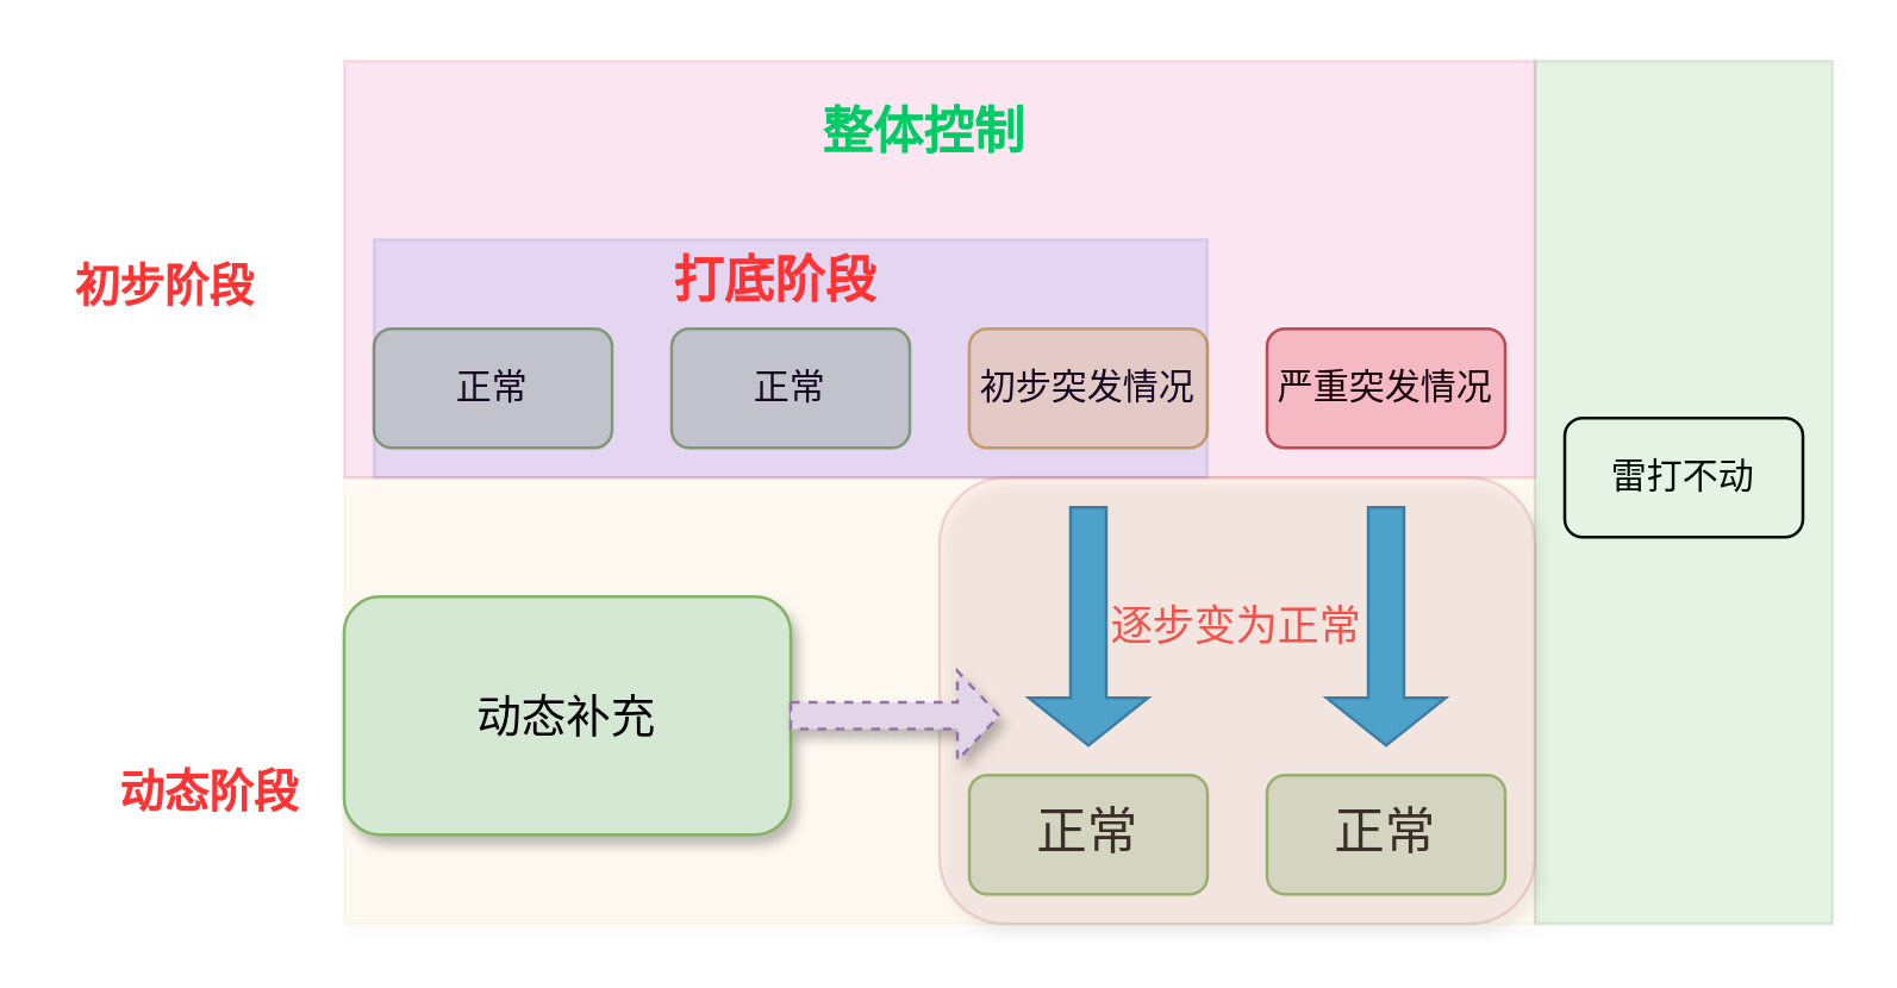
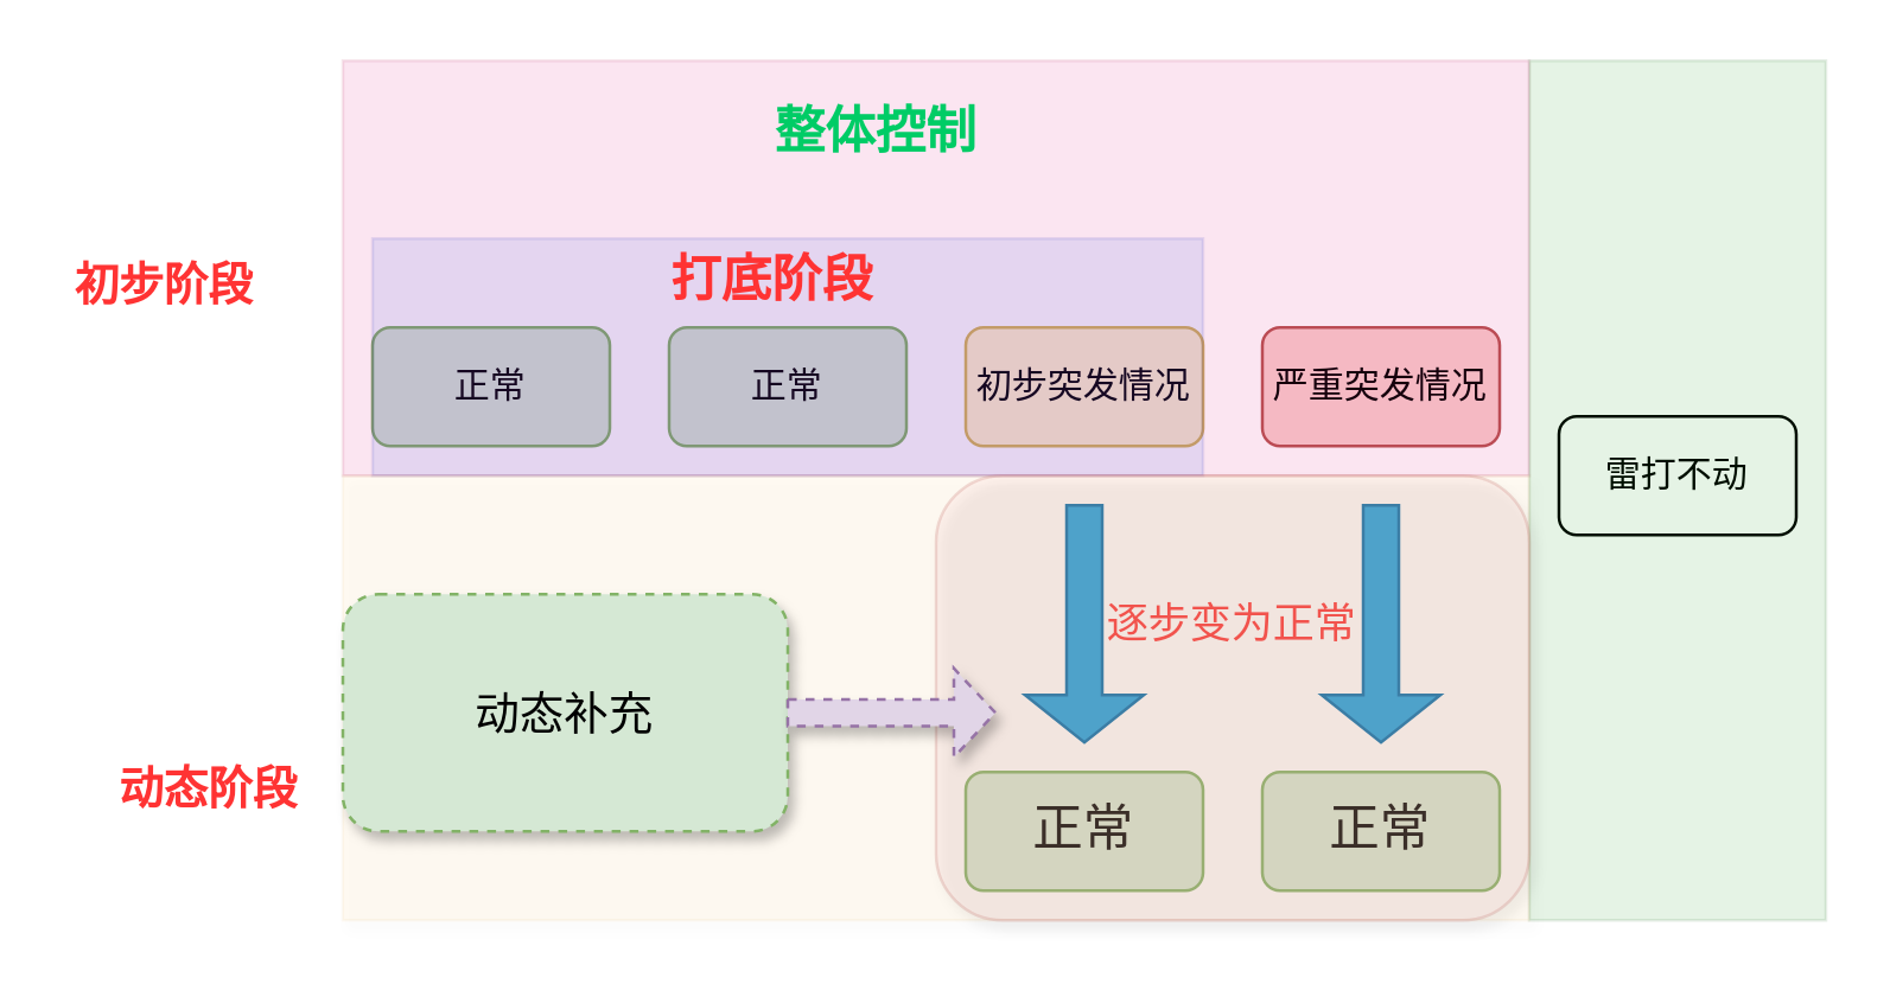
- <mxCell id="10" value="&lt;font color=&quot;#00cc66&quot;&gt;&lt;b&gt;整体控制&lt;/b&gt;&lt;/font&gt;" style="text;html=1;strokeColor=none;fillColor=none;align=center;verticalAlign=middle;whiteSpace=wrap;rounded=0;fontSize=17;fontColor=#FF3333;opacity=10;" parent="1" vertex="1"><mxGeometry x="265" y="30" width="90" height="30" as="geometry" /></mxCell>
+ <mxCell id="10" value="&lt;font color=&quot;#00cc66&quot;&gt;&lt;b&gt;整体控制&lt;/b&gt;&lt;/font&gt;" style="text;html=1;strokeColor=none;fillColor=none;align=center;verticalAlign=middle;whiteSpace=wrap;rounded=0;fontSize=17;fontColor=#FF3333;opacity=10;" parent="1" vertex="1"><mxGeometry x="250" y="30" width="90" height="30" as="geometry" /></mxCell>
- <mxCell id="20" value="动态补充" style="rounded=1;whiteSpace=wrap;html=1;shadow=1;glass=0;sketch=0;fontSize=15;fillColor=#d5e8d4;strokeColor=#82b366;" parent="1" vertex="1"><mxGeometry x="115" y="200" width="150" height="80" as="geometry" /></mxCell>
+ <mxCell id="20" value="动态补充" style="rounded=1;whiteSpace=wrap;html=1;shadow=1;glass=0;sketch=0;fontSize=15;fillColor=#d5e8d4;strokeColor=#82b366;dashed=1;" parent="1" vertex="1"><mxGeometry x="115" y="200" width="150" height="80" as="geometry" /></mxCell>
